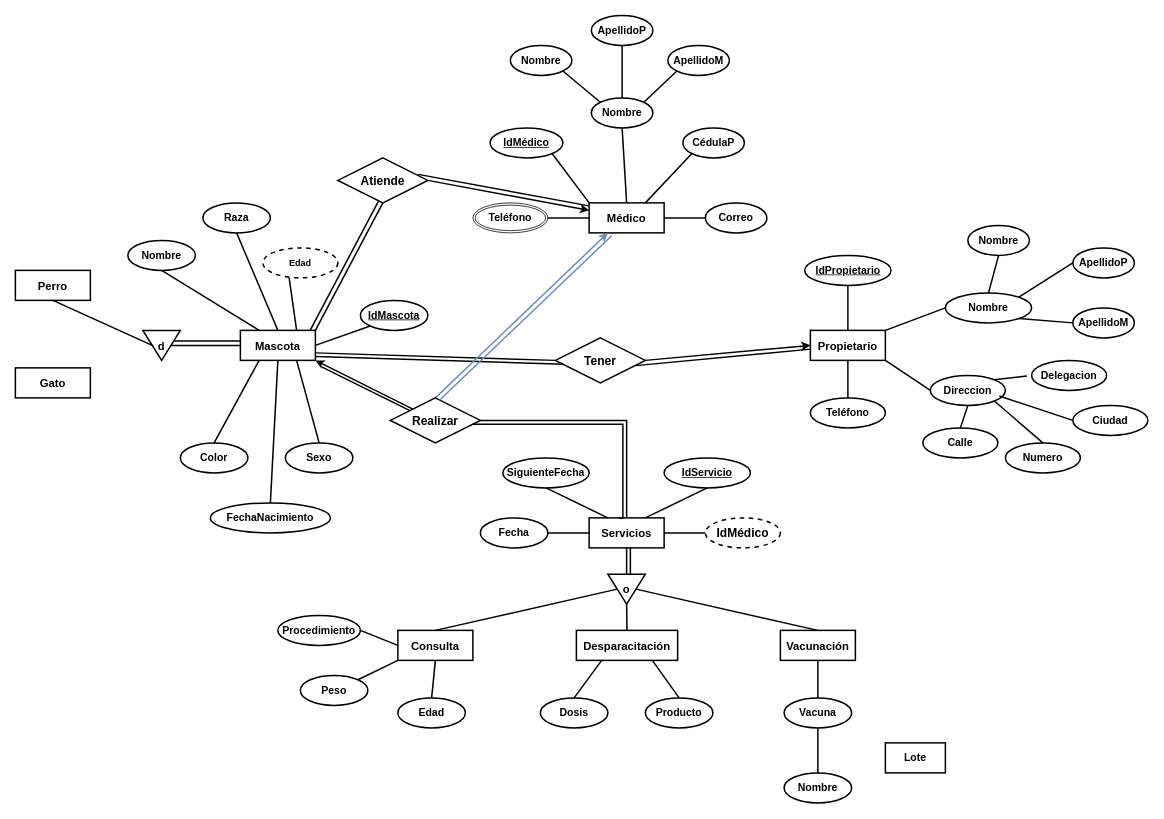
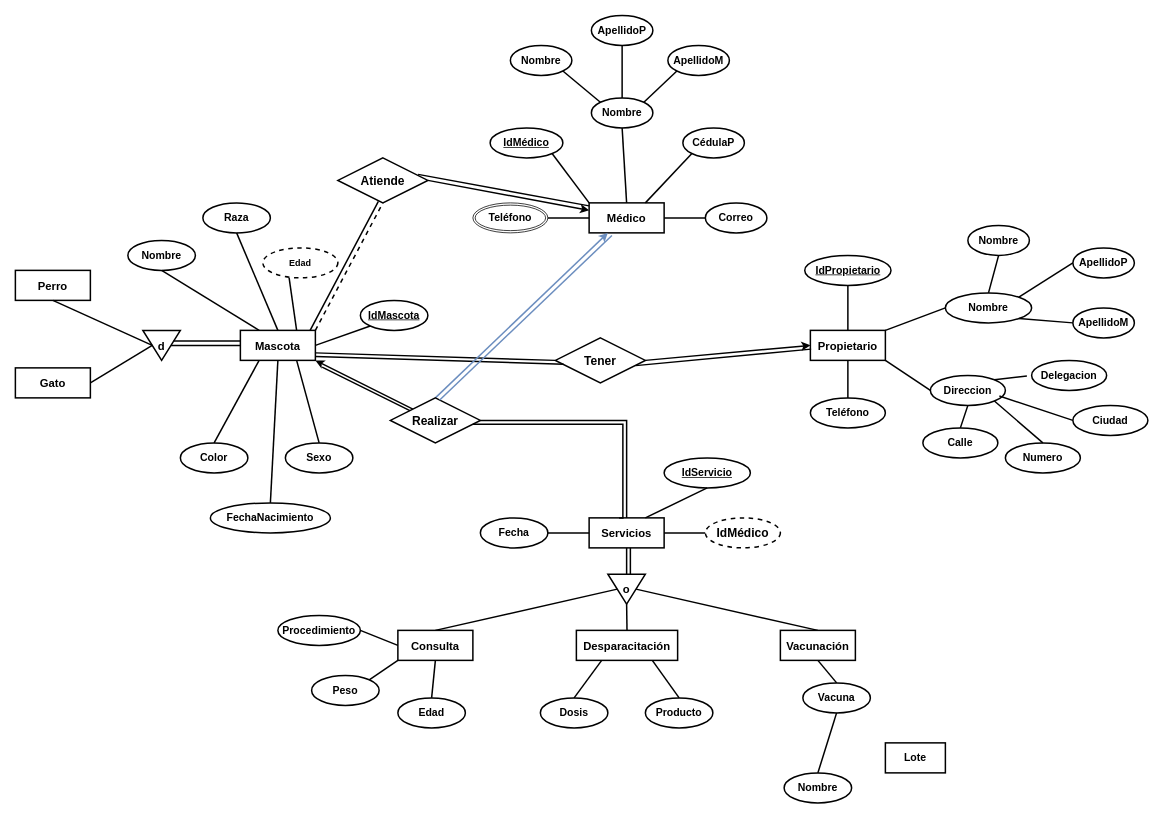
- <mxCell id="102" value="" style="endArrow=none;html=1;rounded=0;strokeWidth=2;entryX=0.5;entryY=1;entryDx=0;entryDy=0;exitX=1;exitY=0;exitDx=0;exitDy=0;" edge="1" parent="1" source="2" target="100"><mxGeometry width="50" height="50" relative="1" as="geometry"><mxPoint x="440" y="440" as="sourcePoint" /><mxPoint x="795" y="290" as="targetPoint" /></mxGeometry></mxCell>
+ <mxCell id="102" value="" style="endArrow=none;html=1;rounded=0;strokeWidth=2;entryX=0.5;entryY=1;entryDx=0;entryDy=0;exitX=1;exitY=0;exitDx=0;exitDy=0;dashed=1;" edge="1" parent="1" source="2" target="100"><mxGeometry width="50" height="50" relative="1" as="geometry"><mxPoint x="440" y="440" as="sourcePoint" /><mxPoint x="795" y="290" as="targetPoint" /></mxGeometry></mxCell>
+ <mxCell id="93" value="" style="endArrow=none;html=1;rounded=0;entryX=1;entryY=0.5;entryDx=0;entryDy=0;strokeWidth=2;exitX=0.5;exitY=1;exitDx=0;exitDy=0;" edge="1" parent="1" source="39" target="42"><mxGeometry width="50" height="50" relative="1" as="geometry"><mxPoint x="180" y="510" as="sourcePoint" /><mxPoint x="80" y="410" as="targetPoint" /></mxGeometry></mxCell>
- <mxCell id="15" value="SiguienteFecha" style="ellipse;whiteSpace=wrap;html=1;align=center;fontStyle=1;fontSize=14;strokeWidth=2;" vertex="1" parent="1"><mxGeometry x="670" y="610" width="115" height="40" as="geometry" /></mxCell>
- <mxCell id="27" value="" style="endArrow=none;html=1;rounded=0;entryX=0.5;entryY=1;entryDx=0;entryDy=0;exitX=0.25;exitY=0;exitDx=0;exitDy=0;strokeWidth=2;" edge="1" parent="1" source="4" target="15"><mxGeometry width="50" height="50" relative="1" as="geometry"><mxPoint x="795" y="720" as="sourcePoint" /><mxPoint x="740" y="720" as="targetPoint" /></mxGeometry></mxCell>
- <mxCell id="18" value="Peso" style="ellipse;whiteSpace=wrap;html=1;align=center;fontStyle=1;fontSize=14;strokeWidth=2;" vertex="1" parent="1"><mxGeometry x="400" y="900" width="90" height="40" as="geometry" /></mxCell>
+ <mxCell id="18" value="Peso" style="ellipse;whiteSpace=wrap;html=1;align=center;fontStyle=1;fontSize=14;strokeWidth=2;" vertex="1" parent="1"><mxGeometry x="415" y="900" width="90" height="40" as="geometry" /></mxCell>
- <mxCell id="22" value="Vacuna" style="ellipse;whiteSpace=wrap;html=1;align=center;fontStyle=1;fontSize=14;strokeWidth=2;" vertex="1" parent="1"><mxGeometry x="1045" y="930" width="90" height="40" as="geometry" /></mxCell>
+ <mxCell id="22" value="Vacuna" style="ellipse;whiteSpace=wrap;html=1;align=center;fontStyle=1;fontSize=14;strokeWidth=2;" vertex="1" parent="1"><mxGeometry x="1070" y="910" width="90" height="40" as="geometry" /></mxCell>
